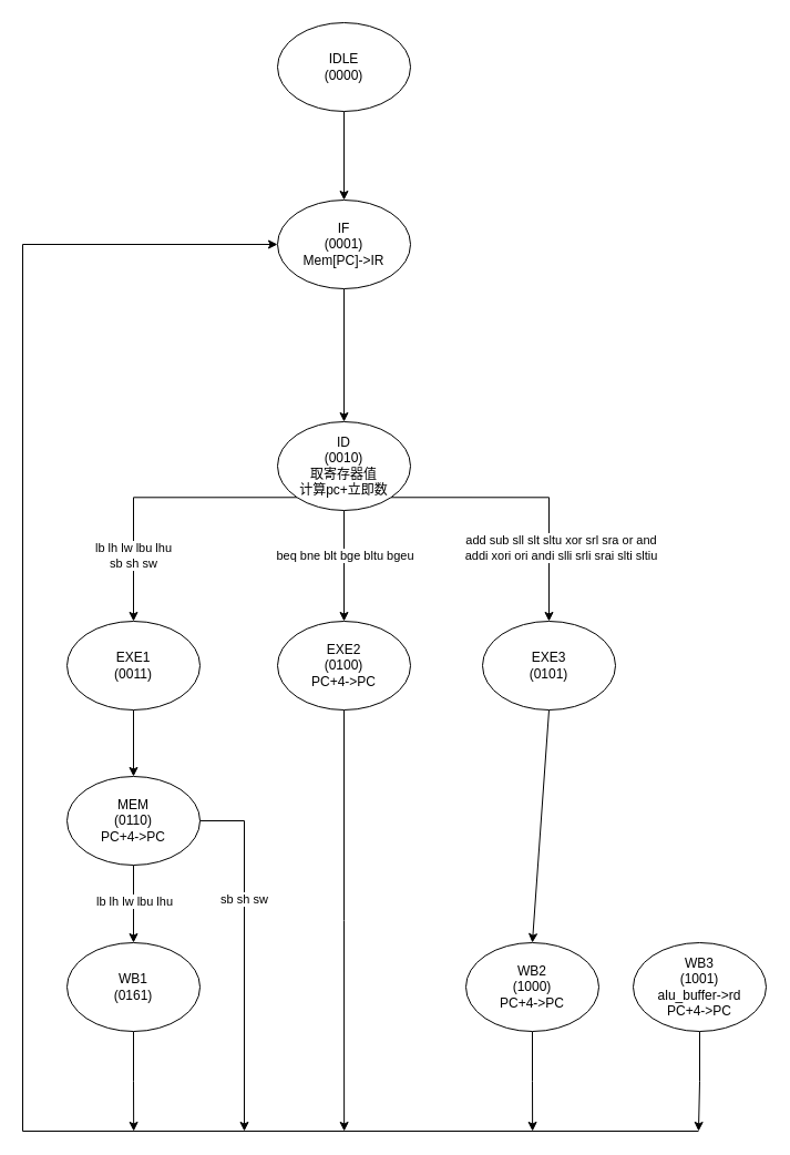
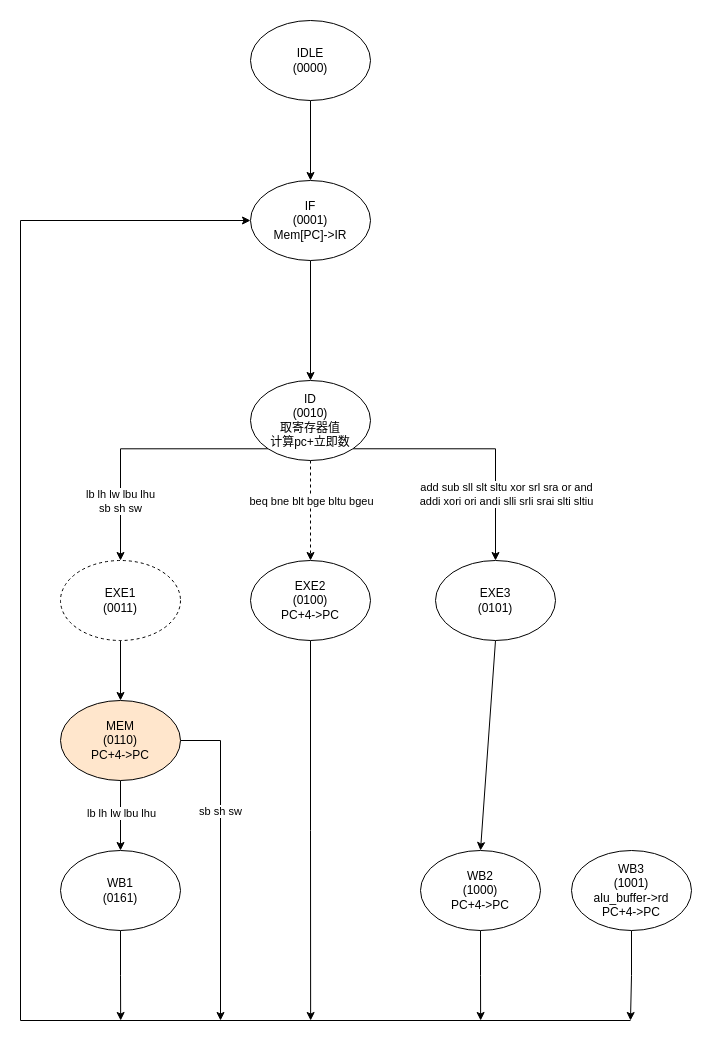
- <mxCell id="7" style="edgeStyle=none;rounded=0;orthogonalLoop=1;jettySize=auto;html=1;exitX=0.5;exitY=1;exitDx=0;exitDy=0;" parent="1" source="11" target="24" edge="1"><mxGeometry relative="1" as="geometry" /></mxCell>
+ <mxCell id="7" style="edgeStyle=none;rounded=0;orthogonalLoop=1;jettySize=auto;html=1;exitX=0.5;exitY=1;exitDx=0;exitDy=0;dashed=1;" parent="1" source="11" target="24" edge="1"><mxGeometry relative="1" as="geometry" /></mxCell>
- <mxCell id="20" value="EXE1&lt;br&gt;(0011)" style="ellipse;whiteSpace=wrap;html=1;" parent="1" vertex="1"><mxGeometry x="60" y="560" width="120" height="80" as="geometry" /></mxCell>
+ <mxCell id="20" value="EXE1&lt;br&gt;(0011)" style="ellipse;whiteSpace=wrap;html=1;dashed=1;" parent="1" vertex="1"><mxGeometry x="60" y="560" width="120" height="80" as="geometry" /></mxCell>
- <mxCell id="26" value="MEM&lt;br&gt;(0110)&lt;br&gt;PC+4-&amp;gt;PC" style="ellipse;whiteSpace=wrap;html=1;" parent="1" vertex="1"><mxGeometry x="60" y="700" width="120" height="80" as="geometry" /></mxCell>
+ <mxCell id="26" value="MEM&lt;br&gt;(0110)&lt;br&gt;PC+4-&amp;gt;PC" style="ellipse;whiteSpace=wrap;html=1;fillColor=#ffe6cc;" parent="1" vertex="1"><mxGeometry x="60" y="700" width="120" height="80" as="geometry" /></mxCell>
